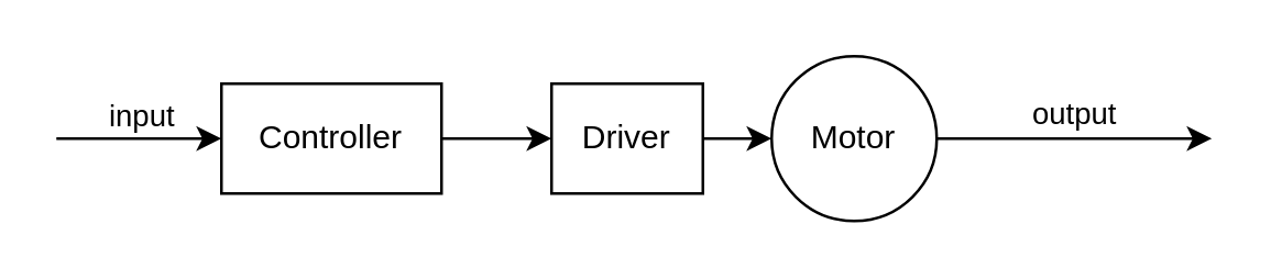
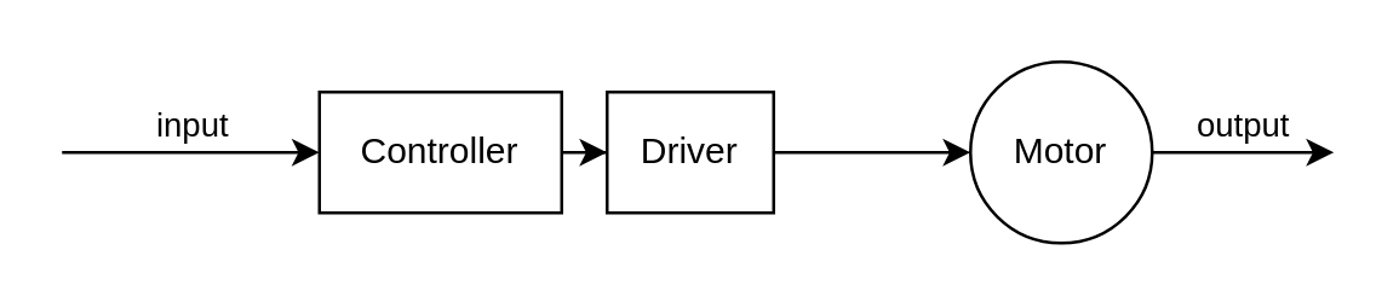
- <mxCell id="4" value="Controller" style="rounded=0;whiteSpace=wrap;html=1;" parent="1" vertex="1"><mxGeometry x="80" y="30" width="80" height="40" as="geometry" /></mxCell>
+ <mxCell id="4" value="Controller" style="rounded=0;whiteSpace=wrap;html=1;" parent="1" vertex="1"><mxGeometry x="105" y="30" width="80" height="40" as="geometry" /></mxCell>
- <mxCell id="8" value="Motor" style="ellipse;whiteSpace=wrap;html=1;aspect=fixed;" parent="1" vertex="1"><mxGeometry x="280" y="20" width="60" height="60" as="geometry" /></mxCell>
+ <mxCell id="8" value="Motor" style="ellipse;whiteSpace=wrap;html=1;aspect=fixed;" parent="1" vertex="1"><mxGeometry x="320" y="20" width="60" height="60" as="geometry" /></mxCell>
